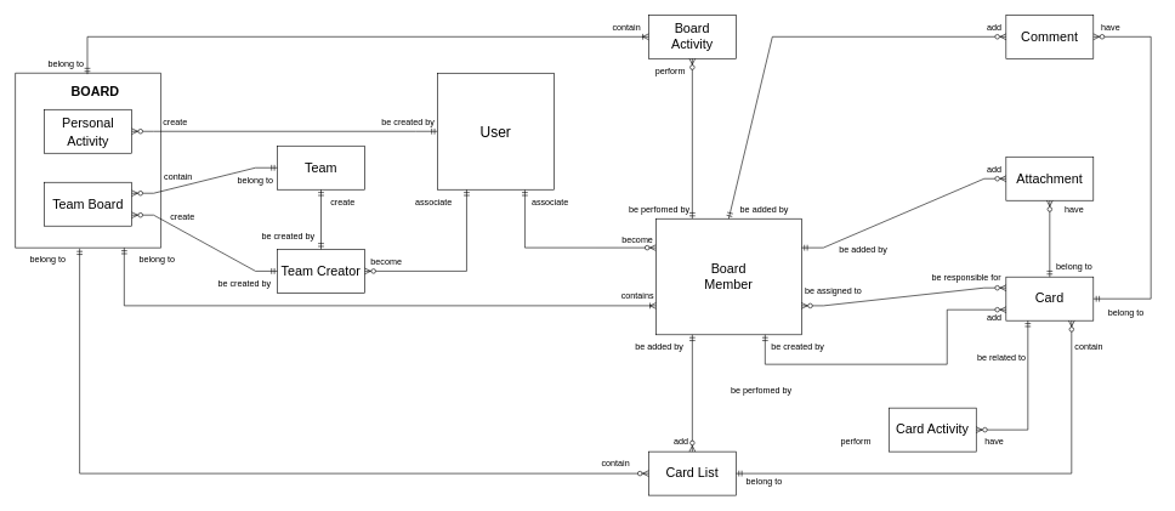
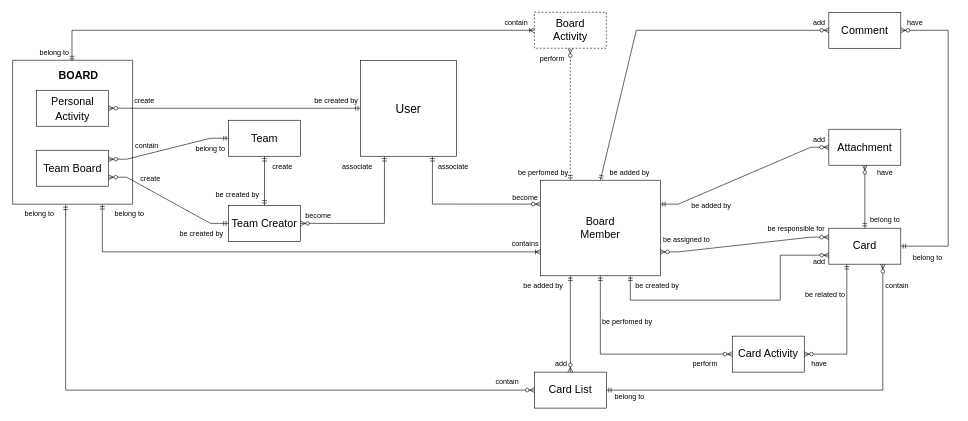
- <mxCell id="14" value="Board&lt;br&gt;Activity" style="rounded=0;whiteSpace=wrap;html=1;fontSize=18;strokeColor=#000000;fillColor=#FFFFFF;" vertex="1" parent="1"><mxGeometry x="890" y="20" width="120" height="60" as="geometry" /></mxCell>
+ <mxCell id="14" value="Board&lt;br&gt;Activity" style="rounded=0;whiteSpace=wrap;html=1;fontSize=18;strokeColor=#000000;fillColor=#FFFFFF;dashed=1;" vertex="1" parent="1"><mxGeometry x="890" y="20" width="120" height="60" as="geometry" /></mxCell>
- <mxCell id="25" value="" style="edgeStyle=orthogonalEdgeStyle;fontSize=12;html=1;endArrow=ERzeroToMany;startArrow=ERmandOne;rounded=0;entryX=0.5;entryY=1;entryDx=0;entryDy=0;strokeWidth=1;exitX=0.25;exitY=0;exitDx=0;exitDy=0;" edge="1" parent="1" source="46" target="14"><mxGeometry width="100" height="100" relative="1" as="geometry"><mxPoint x="1460" y="160" as="sourcePoint" /><mxPoint x="720" y="-90.5" as="targetPoint" /></mxGeometry></mxCell>
+ <mxCell id="25" value="" style="edgeStyle=orthogonalEdgeStyle;fontSize=12;html=1;endArrow=ERzeroToMany;startArrow=ERmandOne;rounded=0;entryX=0.5;entryY=1;entryDx=0;entryDy=0;strokeWidth=1;exitX=0.25;exitY=0;exitDx=0;exitDy=0;dashed=1;" edge="1" parent="1" source="46" target="14"><mxGeometry width="100" height="100" relative="1" as="geometry"><mxPoint x="1460" y="160" as="sourcePoint" /><mxPoint x="720" y="-90.5" as="targetPoint" /></mxGeometry></mxCell>
+ <mxCell id="58" value="" style="fontSize=12;html=1;endArrow=ERzeroToMany;startArrow=ERmandOne;rounded=0;strokeWidth=1;edgeStyle=orthogonalEdgeStyle;entryX=0;entryY=0.5;entryDx=0;entryDy=0;exitX=0.5;exitY=1;exitDx=0;exitDy=0;" edge="1" parent="1" source="46" target="32"><mxGeometry width="100" height="100" relative="1" as="geometry"><mxPoint x="1010" y="520" as="sourcePoint" /><mxPoint x="960" y="630" as="targetPoint" /></mxGeometry></mxCell>
